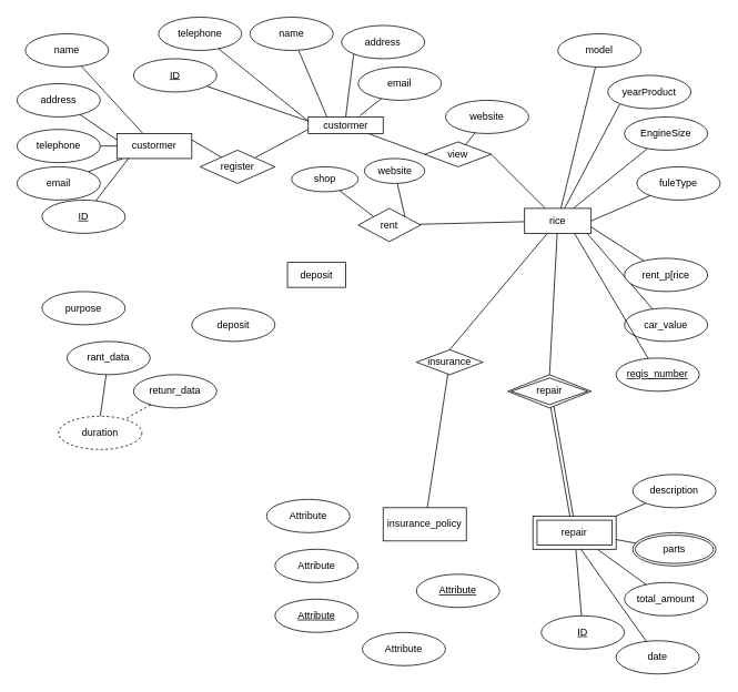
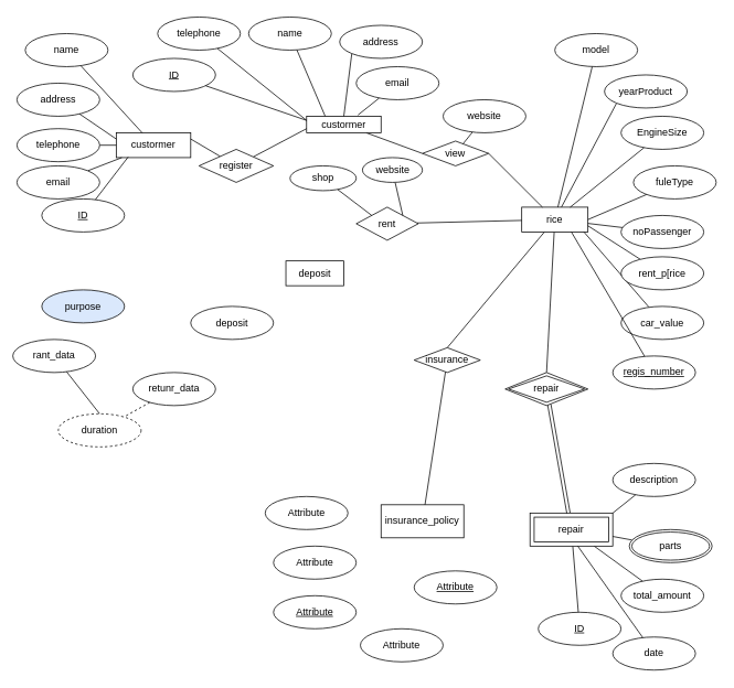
+ <mxCell id="20" style="edgeStyle=none;rounded=0;orthogonalLoop=1;jettySize=auto;html=1;endArrow=none;endFill=0;" edge="1" parent="1" source="21" target="6"><mxGeometry relative="1" as="geometry" /></mxCell>
+ <mxCell id="21" value="noPassenger" style="ellipse;whiteSpace=wrap;html=1;align=center;" vertex="1" parent="1"><mxGeometry x="750" y="260" width="100" height="40" as="geometry" /></mxCell>
- <mxCell id="44" value="purpose" style="ellipse;whiteSpace=wrap;html=1;align=center;" vertex="1" parent="1"><mxGeometry x="50" y="350" width="100" height="40" as="geometry" /></mxCell>
+ <mxCell id="44" value="purpose" style="ellipse;whiteSpace=wrap;html=1;align=center;fillColor=#dae8fc;" vertex="1" parent="1"><mxGeometry x="50" y="350" width="100" height="40" as="geometry" /></mxCell>
- <mxCell id="43" value="rant_data" style="ellipse;whiteSpace=wrap;html=1;align=center;" vertex="1" parent="1"><mxGeometry x="80" y="410" width="100" height="40" as="geometry" /></mxCell>
+ <mxCell id="43" value="rant_data" style="ellipse;whiteSpace=wrap;html=1;align=center;" vertex="1" parent="1"><mxGeometry x="15" y="410" width="100" height="40" as="geometry" /></mxCell>
- <mxCell id="61" value="description" style="ellipse;whiteSpace=wrap;html=1;align=center;" vertex="1" parent="1"><mxGeometry x="760" y="570" width="100" height="40" as="geometry" /></mxCell>
+ <mxCell id="61" value="description" style="ellipse;whiteSpace=wrap;html=1;align=center;" vertex="1" parent="1"><mxGeometry x="740" y="560" width="100" height="40" as="geometry" /></mxCell>
